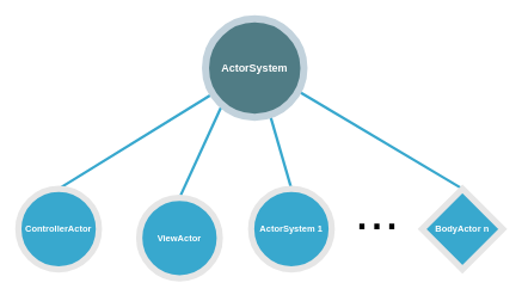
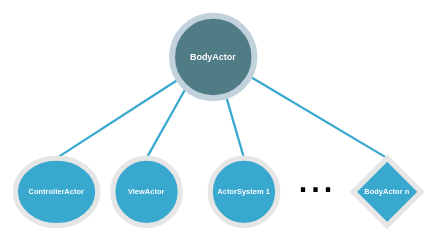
- <mxCell id="7" value="ActorSystem" style="ellipse;whiteSpace=wrap;html=1;aspect=fixed;fillColor=#507C85;strokeColor=#C2D2DC;strokeWidth=8;sketch=0;shadow=0;perimeterSpacing=0;fontColor=#FFFFFF;fontSize=12;fontStyle=1" vertex="1" parent="1"><mxGeometry x="229" y="20" width="110" height="110" as="geometry" /></mxCell>
+ <mxCell id="7" value="BodyActor" style="ellipse;whiteSpace=wrap;html=1;aspect=fixed;fillColor=#507C85;strokeColor=#C2D2DC;strokeWidth=8;sketch=0;shadow=0;perimeterSpacing=0;fontColor=#FFFFFF;fontSize=12;fontStyle=1" vertex="1" parent="1"><mxGeometry x="229" y="20" width="110" height="110" as="geometry" /></mxCell>
- <mxCell id="6" value="ControllerActor" style="ellipse;whiteSpace=wrap;html=1;aspect=fixed;fillColor=#38a8ce;strokeColor=#E6E6E6;strokeWidth=7;sketch=0;fontSize=10;fontColor=#FFFFFF;fontStyle=1" vertex="1" parent="1"><mxGeometry x="20" y="210" width="90" height="90" as="geometry" /></mxCell>
+ <mxCell id="6" value="ControllerActor" style="ellipse;whiteSpace=wrap;html=1;aspect=fixed;fillColor=#38a8ce;strokeColor=#E6E6E6;strokeWidth=7;sketch=0;fontSize=10;fontColor=#FFFFFF;fontStyle=1" vertex="1" parent="1"><mxGeometry x="20" y="210" width="110" height="90" as="geometry" /></mxCell>
- <mxCell id="8" value="ViewActor" style="ellipse;whiteSpace=wrap;html=1;aspect=fixed;fillColor=#38a8ce;strokeColor=#E6E6E6;strokeWidth=7;sketch=0;fontSize=10;fontColor=#FFFFFF;fontStyle=1" vertex="1" parent="1"><mxGeometry x="155" y="220" width="90" height="90" as="geometry" /></mxCell>
+ <mxCell id="8" value="ViewActor" style="ellipse;whiteSpace=wrap;html=1;aspect=fixed;fillColor=#38a8ce;strokeColor=#E6E6E6;strokeWidth=7;sketch=0;fontSize=10;fontColor=#FFFFFF;fontStyle=1" vertex="1" parent="1"><mxGeometry x="150" y="210" width="90" height="90" as="geometry" /></mxCell>
